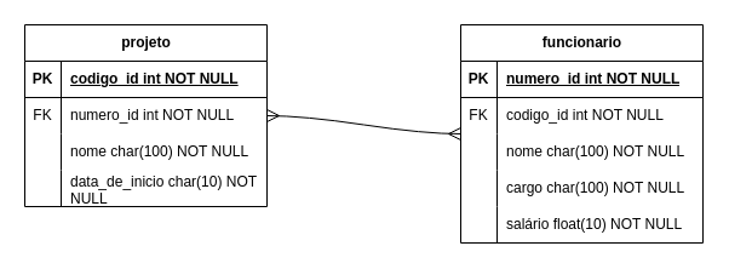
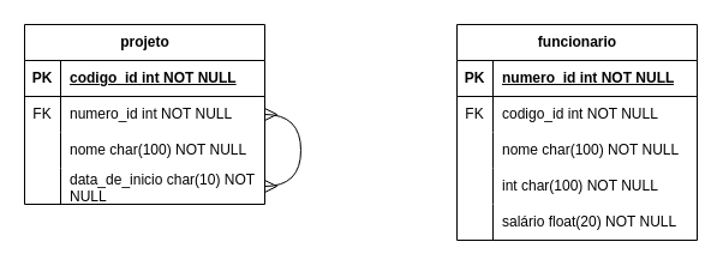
- <mxCell id="31" value="" style="edgeStyle=entityRelationEdgeStyle;fontSize=12;html=1;endArrow=ERmany;startArrow=ERmany;rounded=0;startSize=8;endSize=8;curved=1;" edge="1" parent="1" source="2" target="15"><mxGeometry width="100" height="100" relative="1" as="geometry"><mxPoint x="190" y="30" as="sourcePoint" /><mxPoint x="330" y="160" as="targetPoint" /></mxGeometry></mxCell>
+ <mxCell id="31" value="" style="edgeStyle=entityRelationEdgeStyle;fontSize=12;html=1;endArrow=ERmany;startArrow=ERmany;rounded=0;startSize=8;endSize=8;curved=1;" edge="1" parent="1" source="2" target="14"><mxGeometry width="100" height="100" relative="1" as="geometry"><mxPoint x="190" y="30" as="sourcePoint" /><mxPoint x="330" y="160" as="targetPoint" /></mxGeometry></mxCell>
- <mxCell id="27" value="cargo char(100) NOT NULL" style="shape=partialRectangle;connectable=0;fillColor=none;top=0;left=0;bottom=0;right=0;align=left;spacingLeft=6;overflow=hidden;whiteSpace=wrap;html=1;" vertex="1" parent="25"><mxGeometry x="30" width="170" height="30" as="geometry"><mxRectangle width="170" height="30" as="alternateBounds" /></mxGeometry></mxCell>
+ <mxCell id="27" value="int char(100) NOT NULL" style="shape=partialRectangle;connectable=0;fillColor=none;top=0;left=0;bottom=0;right=0;align=left;spacingLeft=6;overflow=hidden;whiteSpace=wrap;html=1;" vertex="1" parent="25"><mxGeometry x="30" width="170" height="30" as="geometry"><mxRectangle width="170" height="30" as="alternateBounds" /></mxGeometry></mxCell>
- <mxCell id="30" value="salário float(10) NOT NULL" style="shape=partialRectangle;connectable=0;fillColor=none;top=0;left=0;bottom=0;right=0;align=left;spacingLeft=6;overflow=hidden;whiteSpace=wrap;html=1;" vertex="1" parent="28"><mxGeometry x="30" width="170" height="30" as="geometry"><mxRectangle width="170" height="30" as="alternateBounds" /></mxGeometry></mxCell>
+ <mxCell id="30" value="salário float(20) NOT NULL" style="shape=partialRectangle;connectable=0;fillColor=none;top=0;left=0;bottom=0;right=0;align=left;spacingLeft=6;overflow=hidden;whiteSpace=wrap;html=1;" vertex="1" parent="28"><mxGeometry x="30" width="170" height="30" as="geometry"><mxRectangle width="170" height="30" as="alternateBounds" /></mxGeometry></mxCell>
